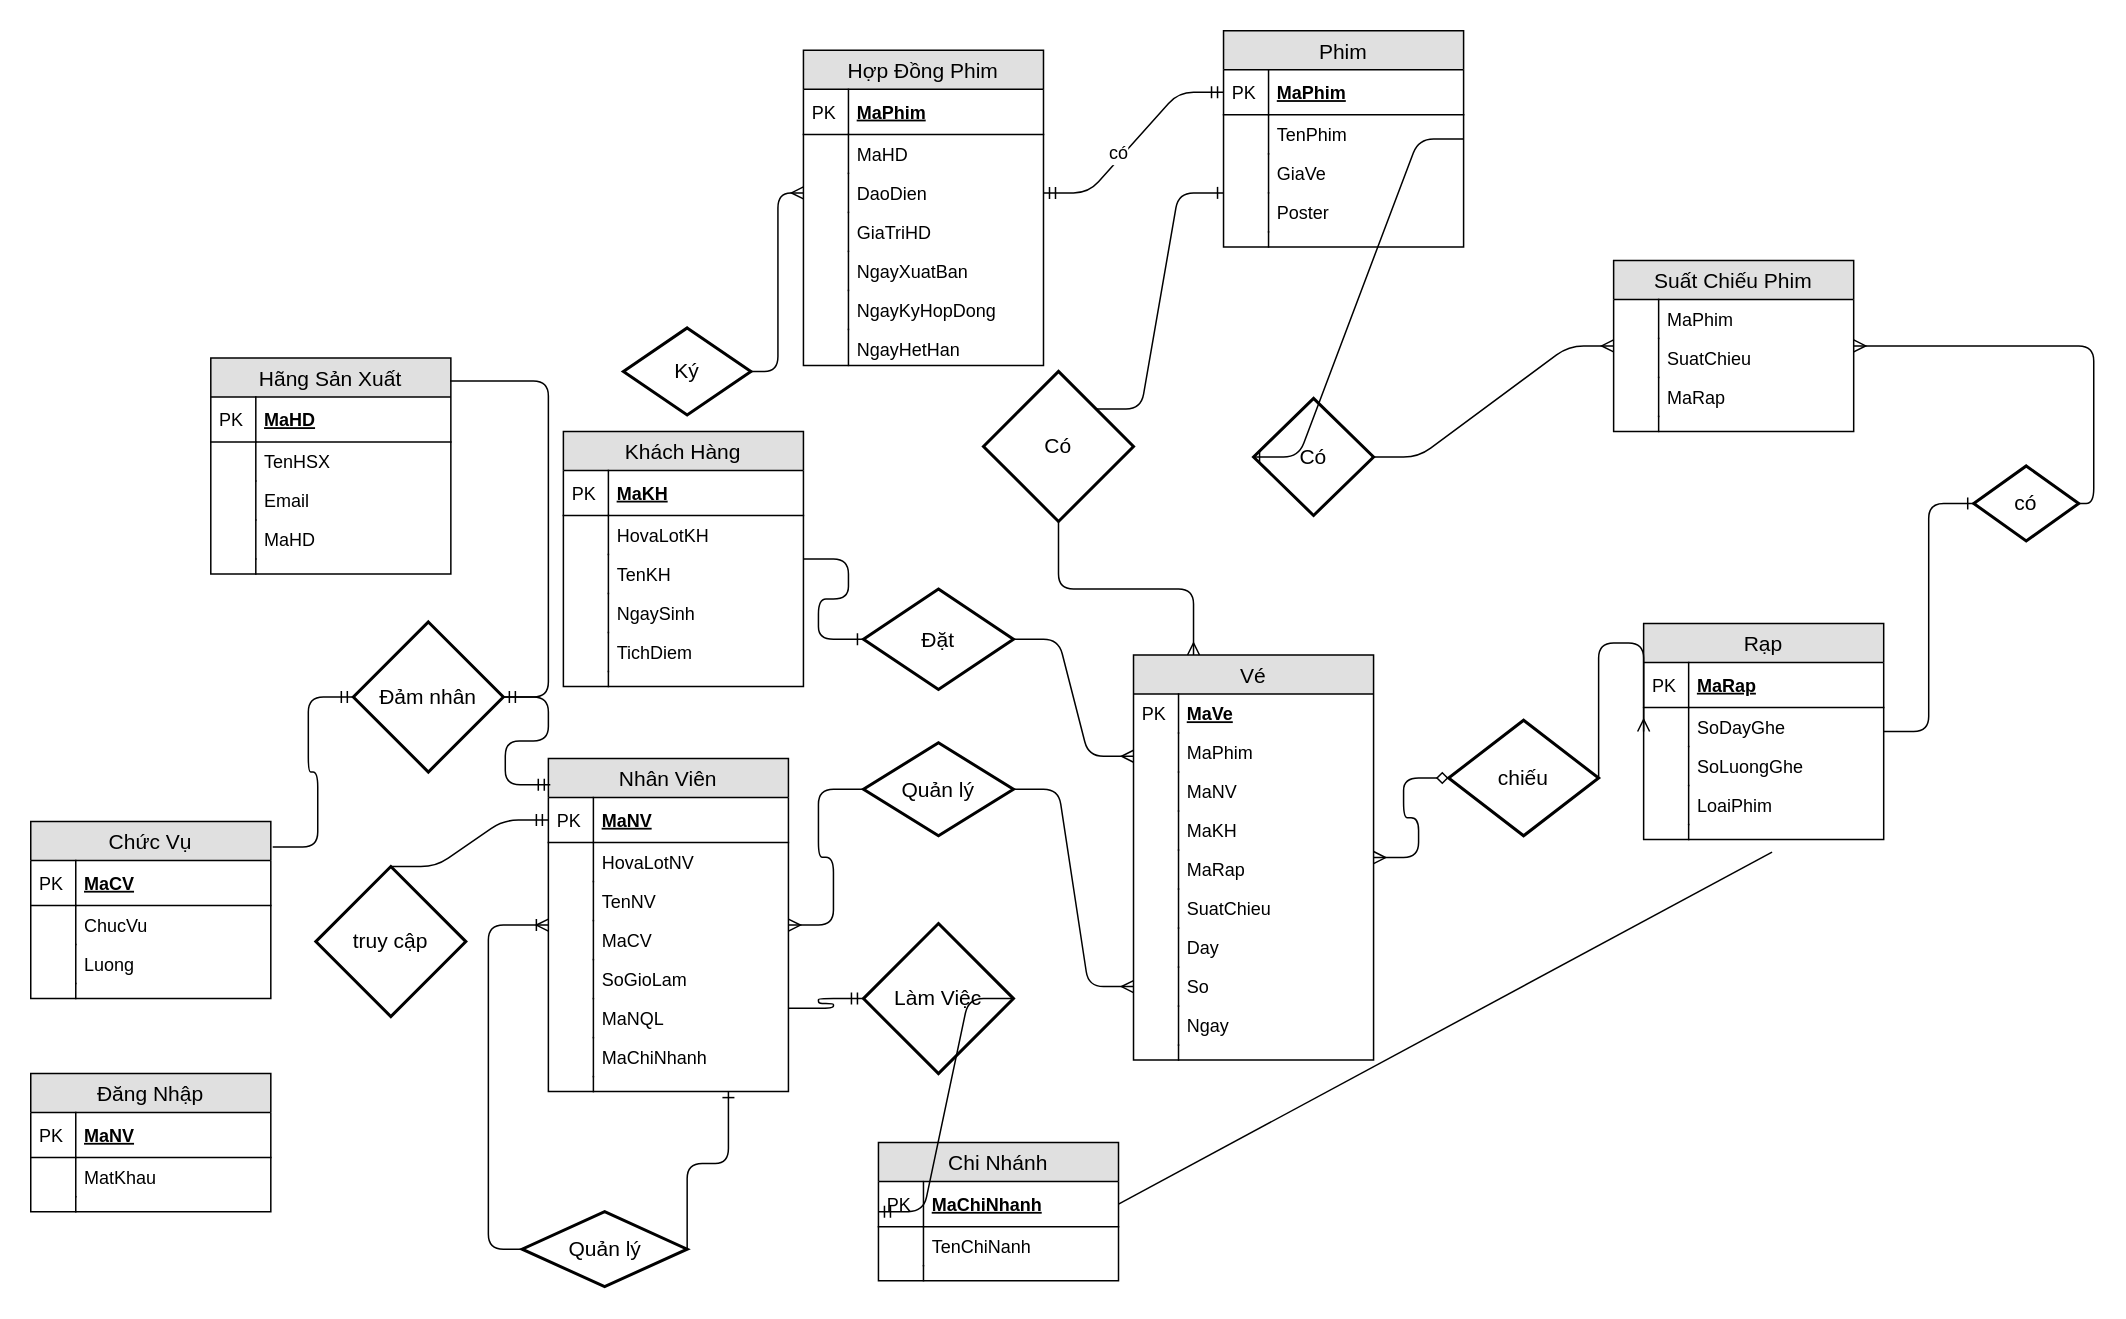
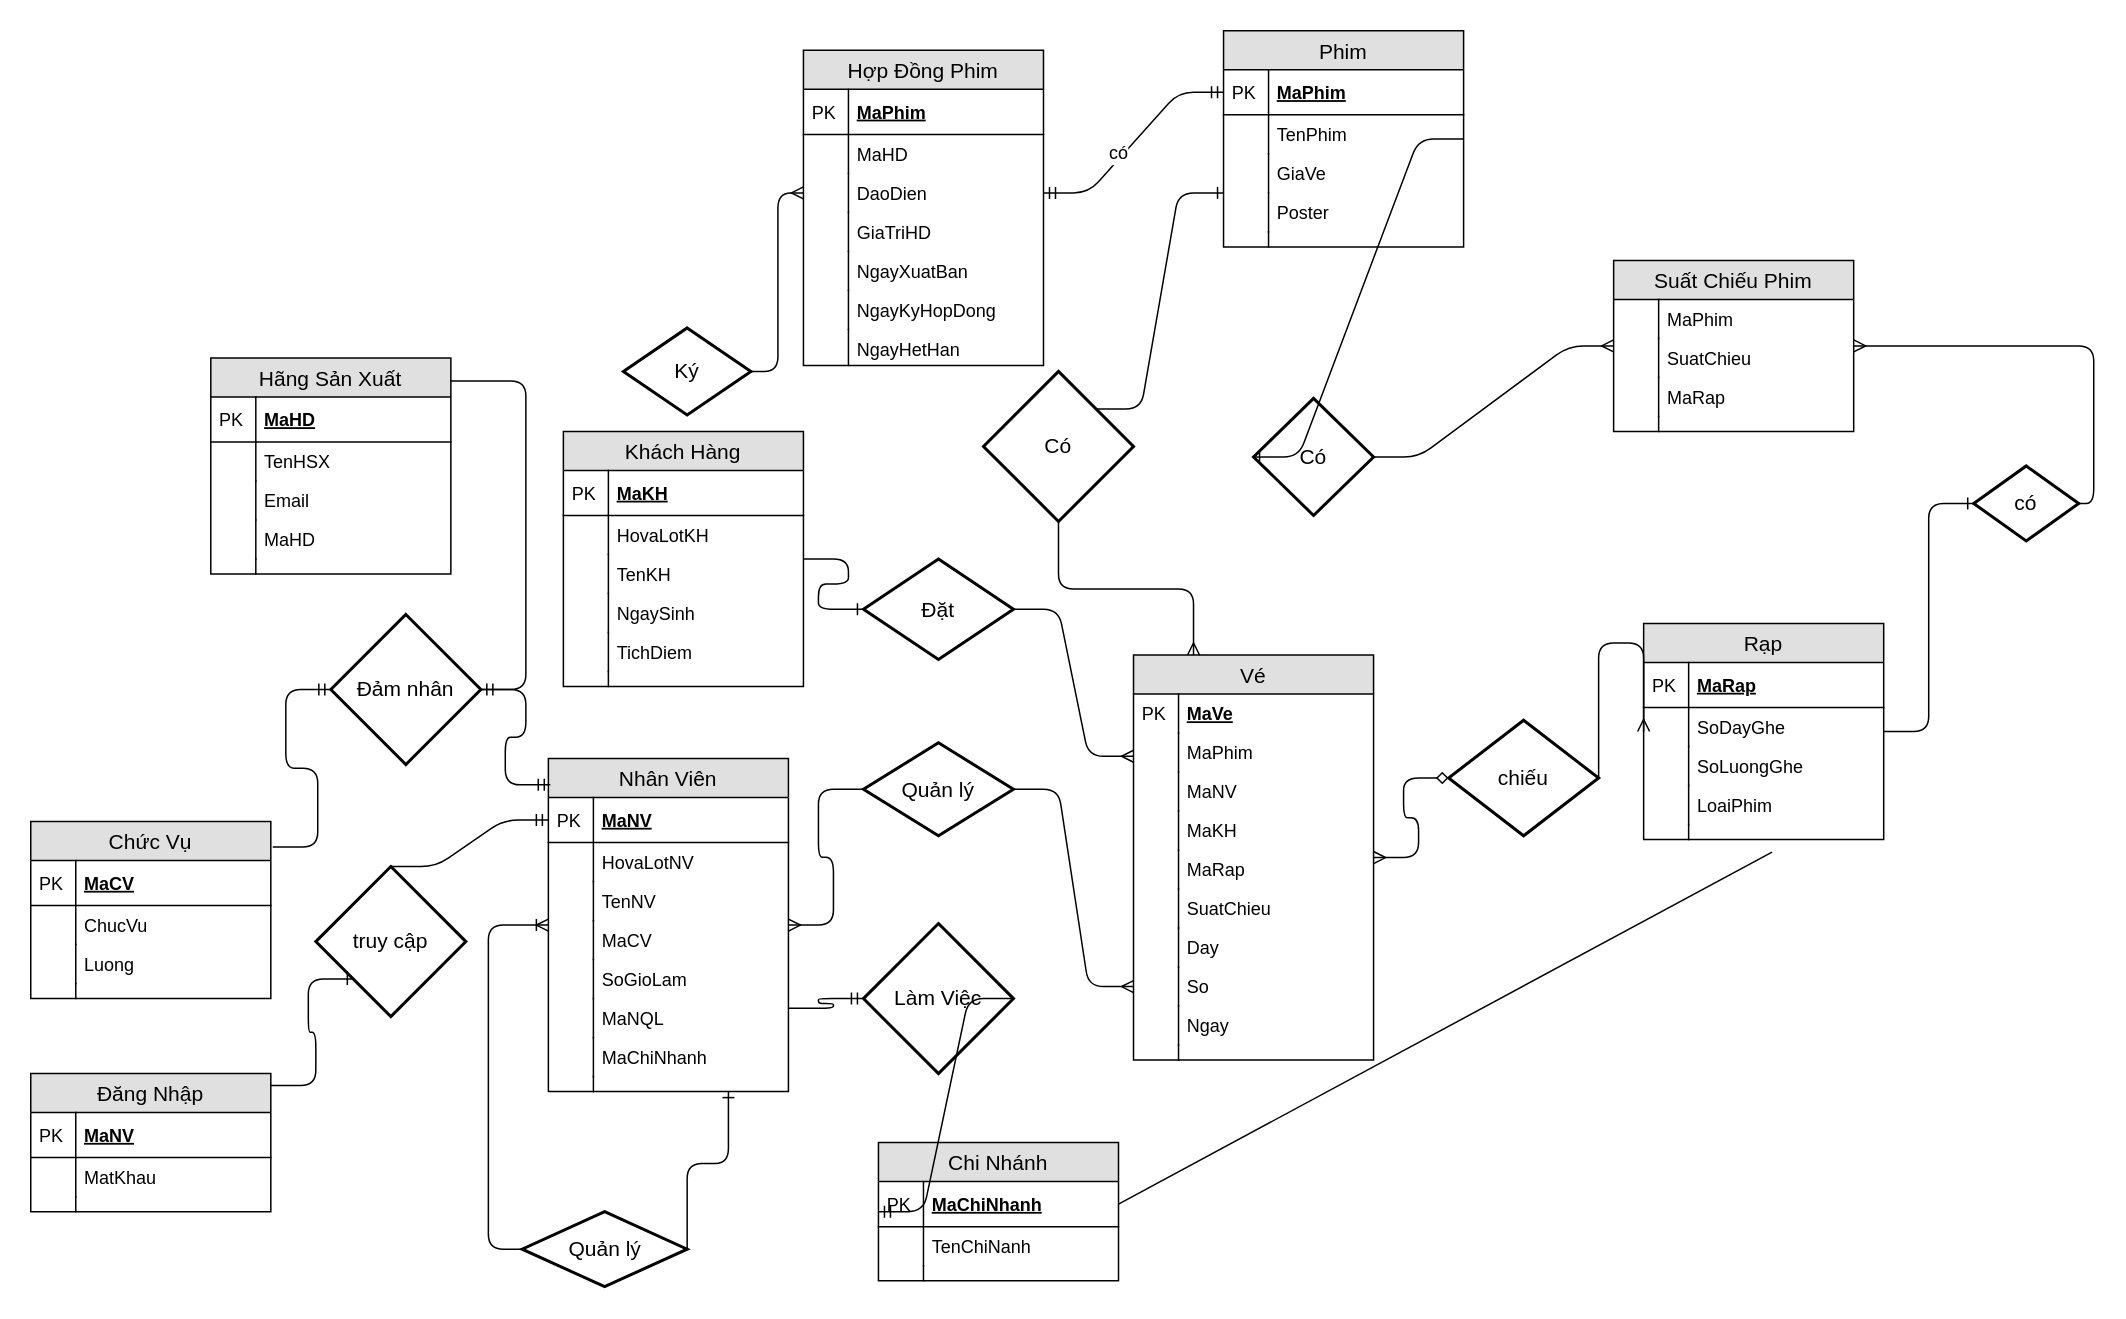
- <mxCell id="83" value="Đặt" style="shape=rhombus;strokeWidth=2;fontSize=17;perimeter=rhombusPerimeter;whiteSpace=wrap;html=1;align=center;fontSize=14;" parent="1" vertex="1"><mxGeometry x="575" y="392" width="100" height="67" as="geometry" /></mxCell>
+ <mxCell id="83" value="Đặt" style="shape=rhombus;strokeWidth=2;fontSize=17;perimeter=rhombusPerimeter;whiteSpace=wrap;html=1;align=center;fontSize=14;" parent="1" vertex="1"><mxGeometry x="575" y="372" width="100" height="67" as="geometry" /></mxCell>
- <mxCell id="156" value="Đảm nhân" style="shape=rhombus;strokeWidth=2;fontSize=17;perimeter=rhombusPerimeter;whiteSpace=wrap;html=1;align=center;fontSize=14;" parent="1" vertex="1"><mxGeometry x="235" y="414" width="100" height="100" as="geometry" /></mxCell>
+ <mxCell id="156" value="Đảm nhân" style="shape=rhombus;strokeWidth=2;fontSize=17;perimeter=rhombusPerimeter;whiteSpace=wrap;html=1;align=center;fontSize=14;" parent="1" vertex="1"><mxGeometry x="220" y="409" width="100" height="100" as="geometry" /></mxCell>
+ <mxCell id="168" value="" style="edgeStyle=entityRelationEdgeStyle;fontSize=12;html=1;endArrow=ERone;endFill=1;entryX=0;entryY=1;entryDx=0;entryDy=0;exitX=1;exitY=0.087;exitDx=0;exitDy=0;exitPerimeter=0;" parent="1" source="159" target="166" edge="1"><mxGeometry width="100" height="100" relative="1" as="geometry"><mxPoint x="150" y="933" as="sourcePoint" /><mxPoint x="250" y="833" as="targetPoint" /></mxGeometry></mxCell>
